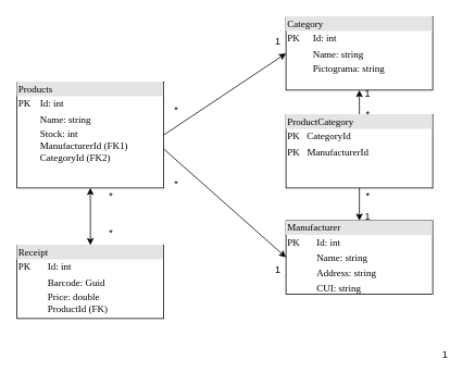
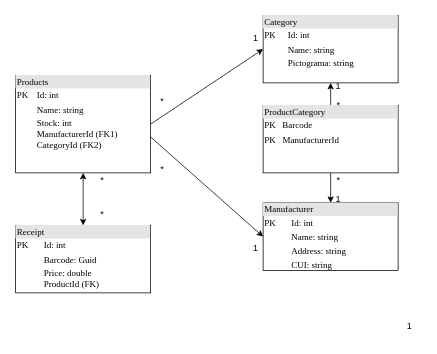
- <mxCell id="5" value="&lt;div style=&quot;box-sizing: border-box ; width: 100% ; background: #e4e4e4 ; padding: 2px&quot;&gt;ProductCategory&lt;/div&gt;&lt;table style=&quot;width: 100% ; font-size: 1em&quot; cellpadding=&quot;2&quot; cellspacing=&quot;0&quot;&gt;&lt;tbody&gt;&lt;tr&gt;&lt;td&gt;PK&lt;span style=&quot;white-space: pre;&quot;&gt;&#09;&lt;/span&gt;CategoryId&lt;/td&gt;&lt;td&gt;&lt;br&gt;&lt;/td&gt;&lt;/tr&gt;&lt;tr&gt;&lt;td&gt;PK&amp;nbsp; &amp;nbsp;ManufacturerId&lt;/td&gt;&lt;td&gt;&lt;br&gt;&lt;/td&gt;&lt;/tr&gt;&lt;tr&gt;&lt;td&gt;&lt;/td&gt;&lt;td&gt;&lt;br&gt;&lt;/td&gt;&lt;/tr&gt;&lt;tr&gt;&lt;td&gt;&lt;br&gt;&lt;/td&gt;&lt;td&gt;&lt;br&gt;&lt;/td&gt;&lt;/tr&gt;&lt;/tbody&gt;&lt;/table&gt;" style="verticalAlign=top;align=left;overflow=fill;html=1;rounded=0;shadow=0;comic=0;labelBackgroundColor=none;strokeWidth=1;fontFamily=Verdana;fontSize=12" parent="1" vertex="1"><mxGeometry x="350" y="140" width="180" height="90" as="geometry" /></mxCell>
+ <mxCell id="5" value="&lt;div style=&quot;box-sizing: border-box ; width: 100% ; background: #e4e4e4 ; padding: 2px&quot;&gt;ProductCategory&lt;/div&gt;&lt;table style=&quot;width: 100% ; font-size: 1em&quot; cellpadding=&quot;2&quot; cellspacing=&quot;0&quot;&gt;&lt;tbody&gt;&lt;tr&gt;&lt;td&gt;PK&lt;span style=&quot;white-space: pre;&quot;&gt;&#09;&lt;/span&gt;Barcode&lt;/td&gt;&lt;td&gt;&lt;br&gt;&lt;/td&gt;&lt;/tr&gt;&lt;tr&gt;&lt;td&gt;PK&amp;nbsp; &amp;nbsp;ManufacturerId&lt;/td&gt;&lt;td&gt;&lt;br&gt;&lt;/td&gt;&lt;/tr&gt;&lt;tr&gt;&lt;td&gt;&lt;/td&gt;&lt;td&gt;&lt;br&gt;&lt;/td&gt;&lt;/tr&gt;&lt;tr&gt;&lt;td&gt;&lt;br&gt;&lt;/td&gt;&lt;td&gt;&lt;br&gt;&lt;/td&gt;&lt;/tr&gt;&lt;/tbody&gt;&lt;/table&gt;" style="verticalAlign=top;align=left;overflow=fill;html=1;rounded=0;shadow=0;comic=0;labelBackgroundColor=none;strokeWidth=1;fontFamily=Verdana;fontSize=12" parent="1" vertex="1"><mxGeometry x="350" y="140" width="180" height="90" as="geometry" /></mxCell>
